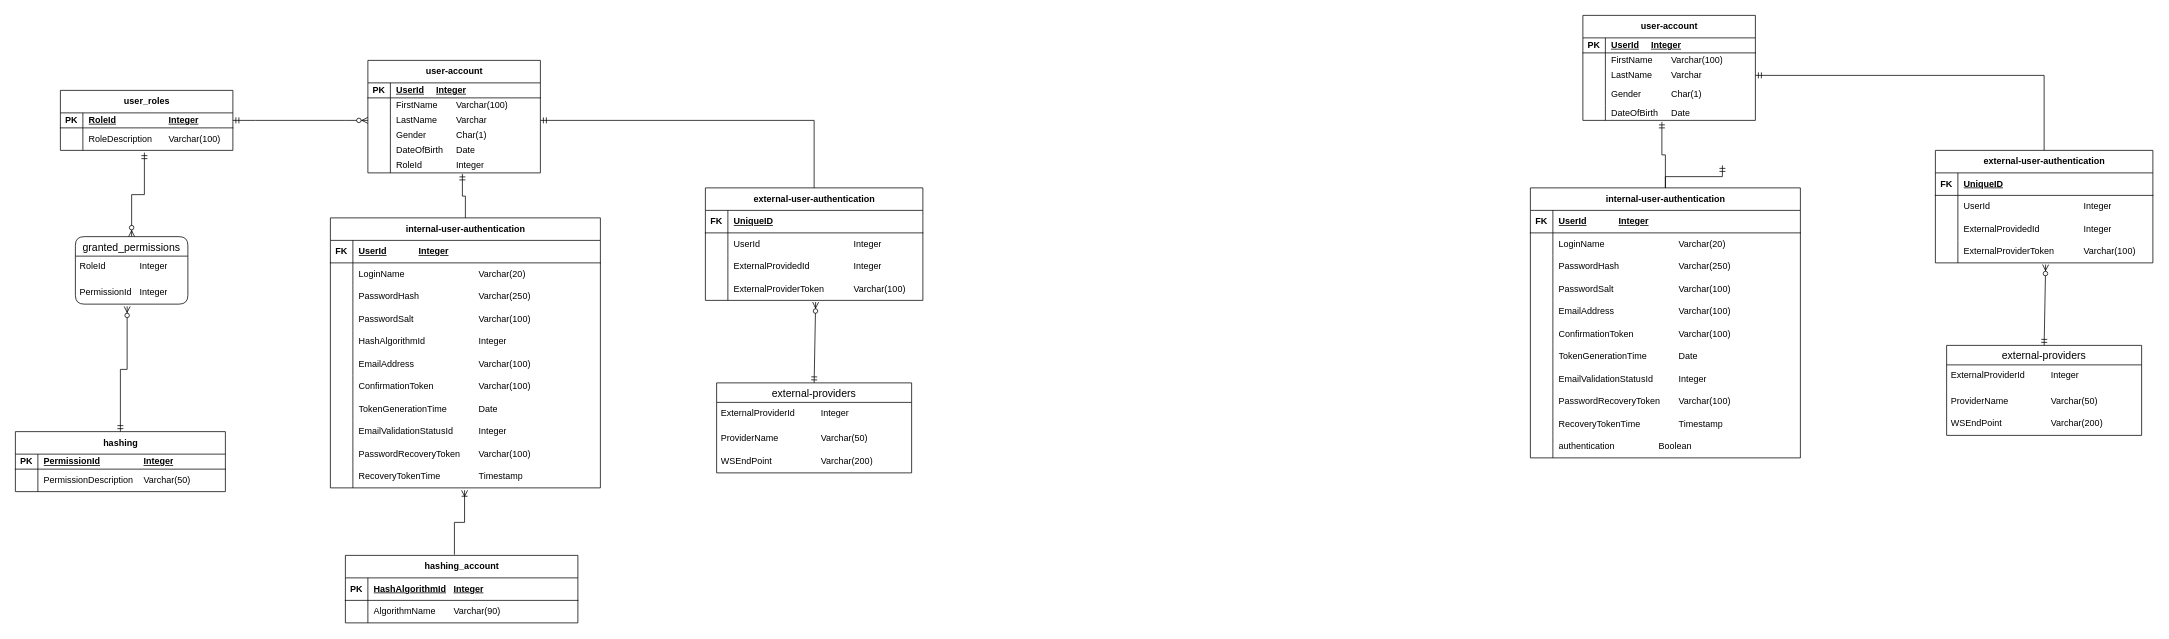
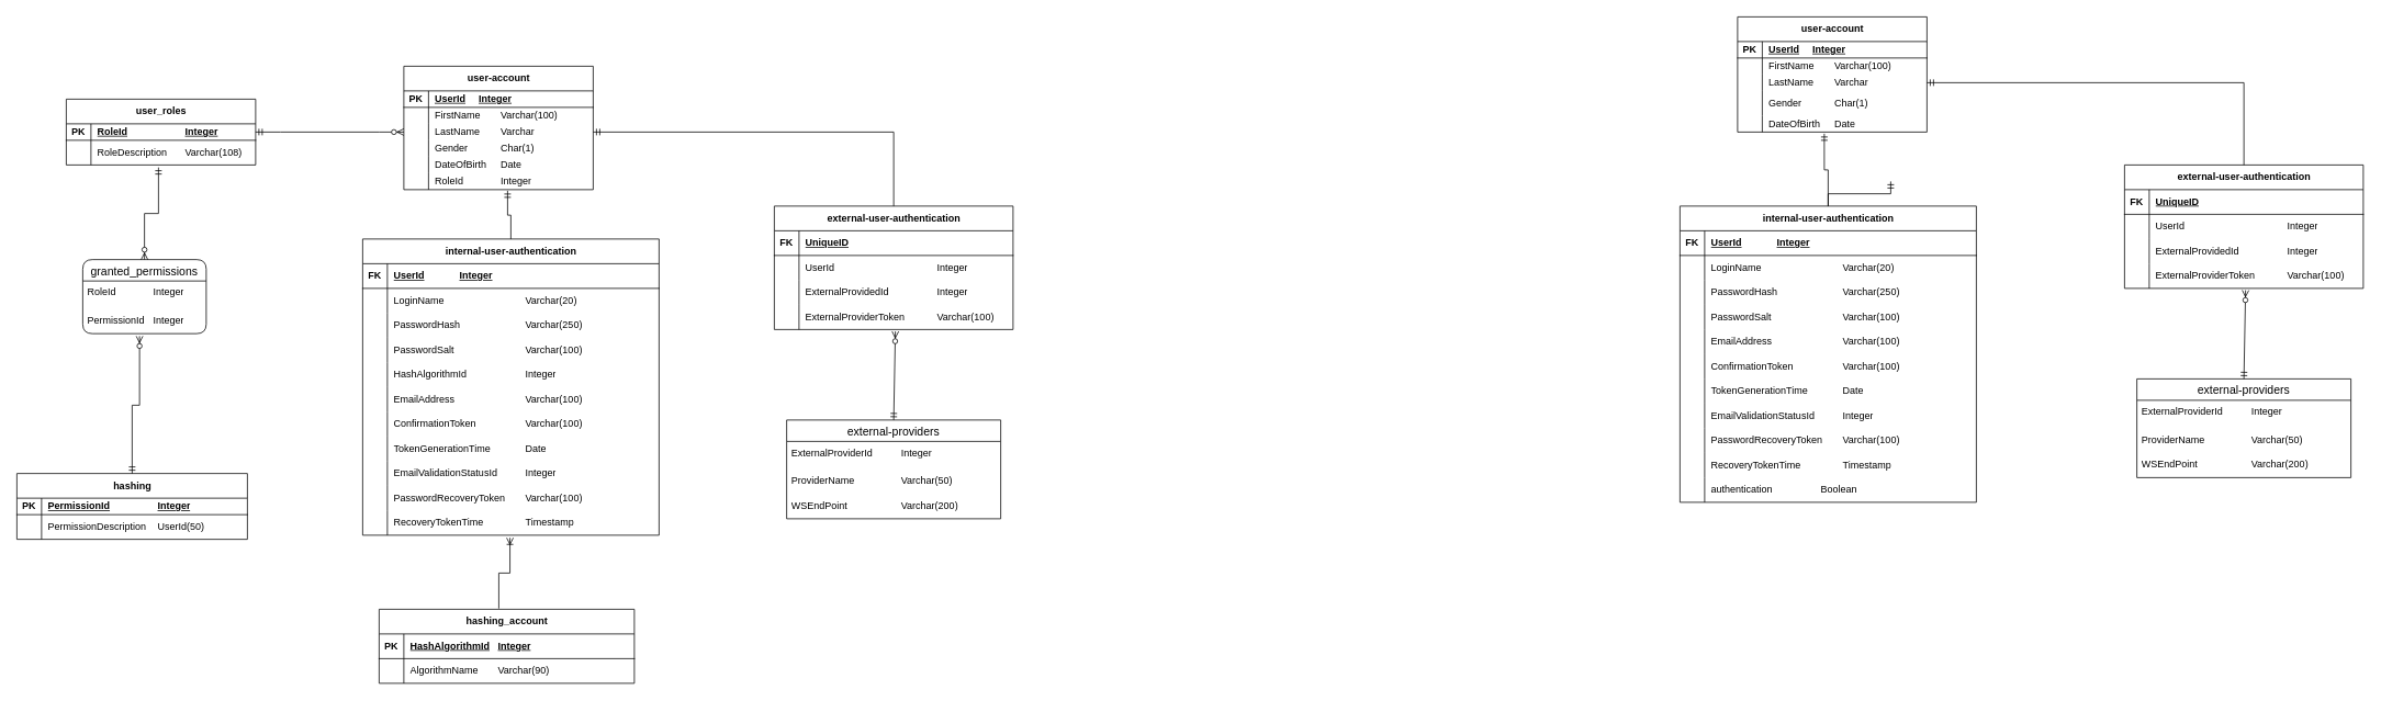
- <mxCell id="81" value="RoleDescription&lt;span style=&quot;white-space: pre;&quot;&gt;&#09;&lt;/span&gt;Varchar(100)" style="shape=partialRectangle;connectable=0;fillColor=none;top=0;left=0;bottom=0;right=0;align=left;spacingLeft=6;overflow=hidden;whiteSpace=wrap;html=1;" parent="79" vertex="1"><mxGeometry x="30" width="200" height="30" as="geometry"><mxRectangle width="200" height="30" as="alternateBounds" /></mxGeometry></mxCell>
+ <mxCell id="81" value="RoleDescription&lt;span style=&quot;white-space: pre;&quot;&gt;&#09;&lt;/span&gt;Varchar(108)" style="shape=partialRectangle;connectable=0;fillColor=none;top=0;left=0;bottom=0;right=0;align=left;spacingLeft=6;overflow=hidden;whiteSpace=wrap;html=1;" parent="79" vertex="1"><mxGeometry x="30" width="200" height="30" as="geometry"><mxRectangle width="200" height="30" as="alternateBounds" /></mxGeometry></mxCell>
- <mxCell id="88" value="PermissionDescription&lt;span style=&quot;white-space: pre;&quot;&gt;&#09;&lt;/span&gt;Varchar(50)" style="shape=partialRectangle;connectable=0;fillColor=none;top=0;left=0;bottom=0;right=0;align=left;spacingLeft=6;overflow=hidden;whiteSpace=wrap;html=1;" parent="86" vertex="1"><mxGeometry x="30" width="250" height="30" as="geometry"><mxRectangle width="250" height="30" as="alternateBounds" /></mxGeometry></mxCell>
+ <mxCell id="88" value="PermissionDescription&lt;span style=&quot;white-space: pre;&quot;&gt;&#09;&lt;/span&gt;UserId(50)" style="shape=partialRectangle;connectable=0;fillColor=none;top=0;left=0;bottom=0;right=0;align=left;spacingLeft=6;overflow=hidden;whiteSpace=wrap;html=1;" parent="86" vertex="1"><mxGeometry x="30" width="250" height="30" as="geometry"><mxRectangle width="250" height="30" as="alternateBounds" /></mxGeometry></mxCell>
